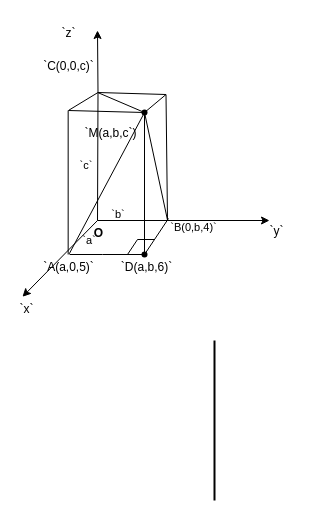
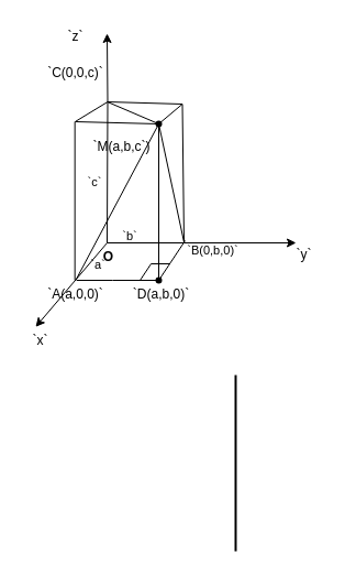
- <mxCell id="28" value="`B(0,b,4)`" style="text;html=1;align=center;verticalAlign=middle;resizable=0;points=[];autosize=1;strokeColor=none;fillColor=none;fontSize=11;fontFamily=Helvetica;fontColor=default;" vertex="1" parent="1"><mxGeometry x="161" y="214" width="64" height="25" as="geometry" /></mxCell>
+ <mxCell id="28" value="`B(0,b,0)`" style="text;html=1;align=center;verticalAlign=middle;resizable=0;points=[];autosize=1;strokeColor=none;fillColor=none;fontSize=11;fontFamily=Helvetica;fontColor=default;" vertex="1" parent="1"><mxGeometry x="161" y="214" width="64" height="25" as="geometry" /></mxCell>
- <mxCell id="27" value="`A(a,0,5)`" style="text;html=1;align=center;verticalAlign=middle;resizable=1;points=[];autosize=0;strokeColor=none;fillColor=none;" vertex="1" parent="1"><mxGeometry x="57.5" y="259" width="21" height="15" as="geometry" /></mxCell>
+ <mxCell id="27" value="`A(a,0,0)`" style="text;html=1;align=center;verticalAlign=middle;resizable=1;points=[];autosize=0;strokeColor=none;fillColor=none;" vertex="1" parent="1"><mxGeometry x="57.5" y="259" width="21" height="15" as="geometry" /></mxCell>
- <mxCell id="33" value="`D(a,b,6)`" style="text;html=1;align=center;verticalAlign=middle;resizable=1;points=[];autosize=0;strokeColor=none;fillColor=none;" vertex="1" parent="1"><mxGeometry x="135" y="259" width="21" height="15" as="geometry" /></mxCell>
+ <mxCell id="33" value="`D(a,b,0)`" style="text;html=1;align=center;verticalAlign=middle;resizable=1;points=[];autosize=0;strokeColor=none;fillColor=none;" vertex="1" parent="1"><mxGeometry x="135" y="259" width="21" height="15" as="geometry" /></mxCell>
- <mxCell id="6" value="`x`" style="text;html=1;align=center;verticalAlign=middle;resizable=1;points=[];autosize=0;strokeColor=none;fillColor=none;" vertex="1" parent="1"><mxGeometry x="10" y="296" width="32" height="26" as="geometry" /></mxCell>
+ <mxCell id="6" value="`x`" style="text;html=1;align=center;verticalAlign=middle;resizable=1;points=[];autosize=0;strokeColor=none;fillColor=none;" vertex="1" parent="1"><mxGeometry x="20" y="296" width="32" height="26" as="geometry" /></mxCell>
